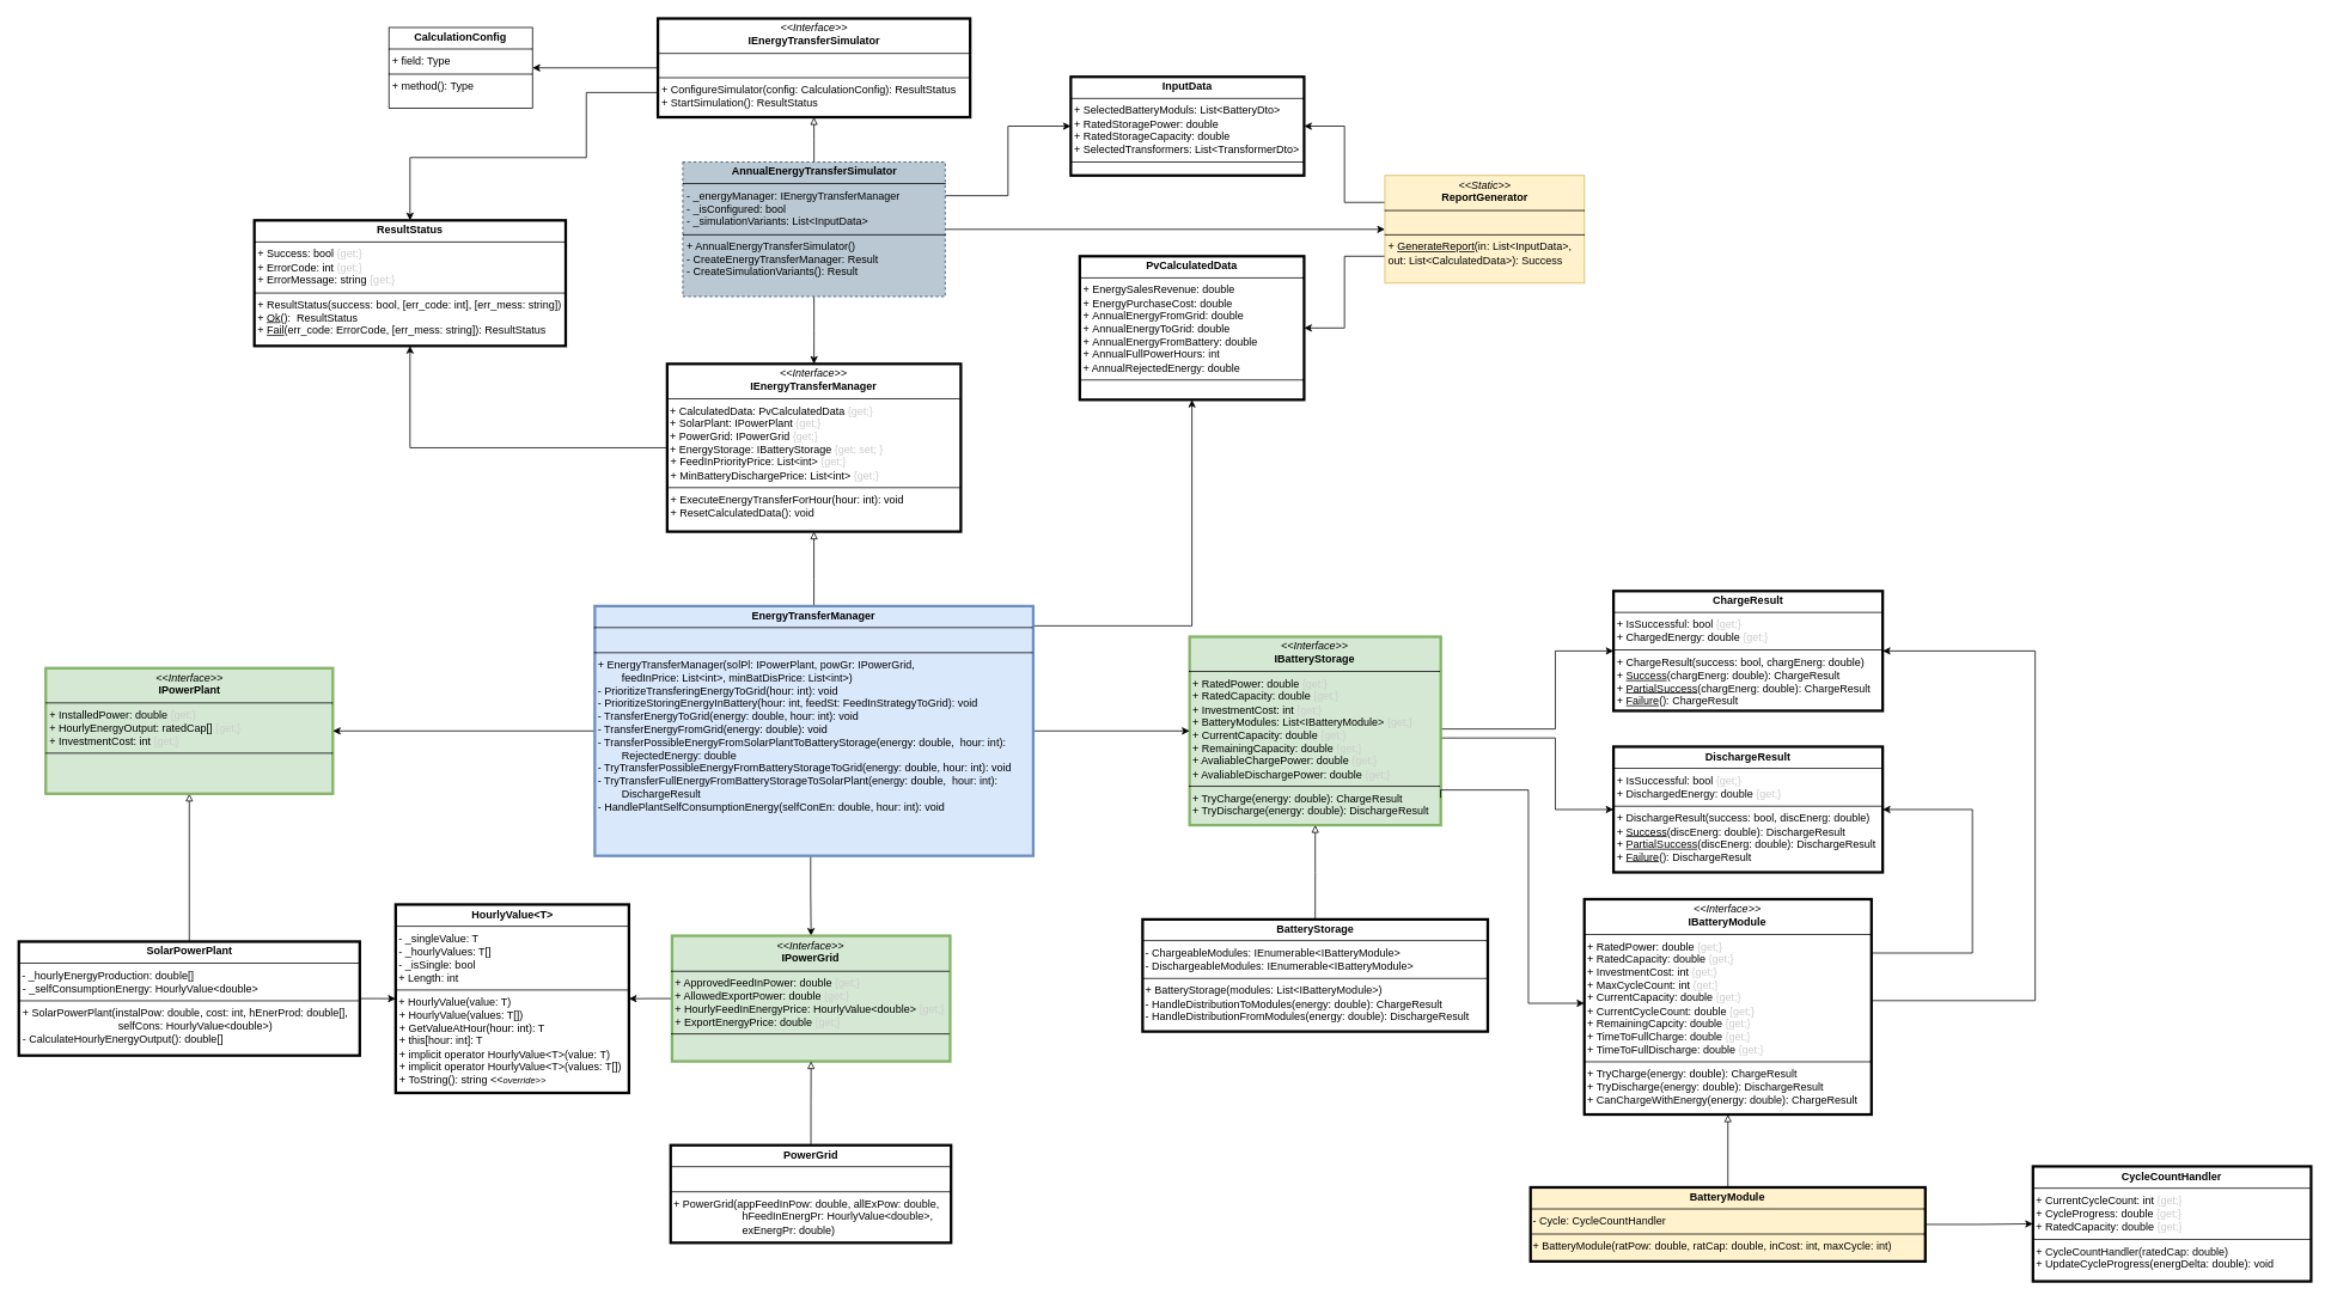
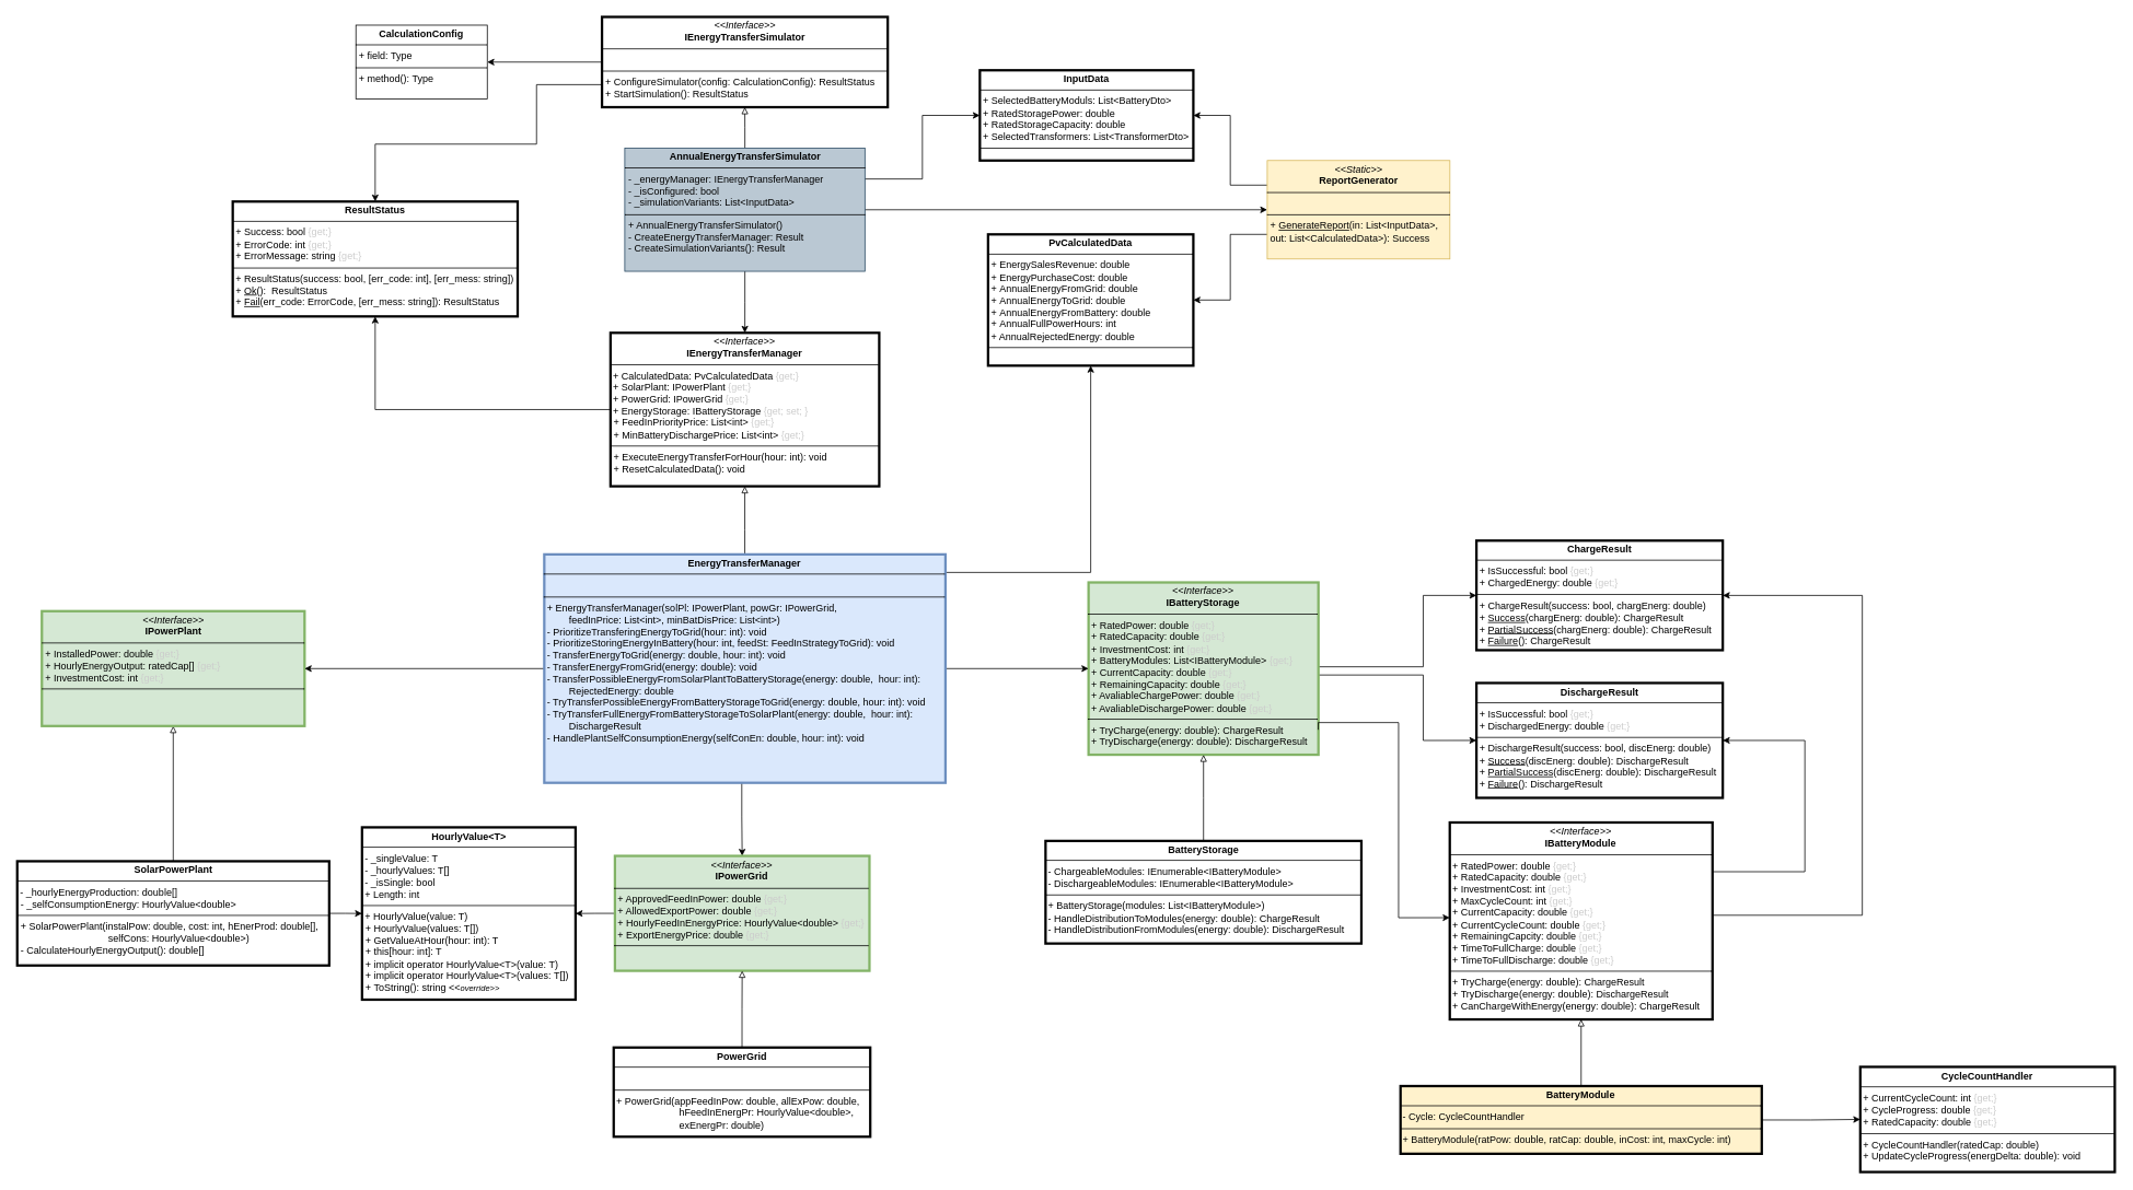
- <mxCell id="42" value="&lt;p style=&quot;margin:0px;margin-top:4px;text-align:center;&quot;&gt;&lt;b&gt;AnnualEnergyTransferSimulator&lt;/b&gt;&lt;/p&gt;&lt;hr size=&quot;1&quot; style=&quot;border-style:solid;&quot;&gt;&lt;p style=&quot;margin:0px;margin-left:4px;&quot;&gt;- _energyManager: IEnergyTransferManager&lt;/p&gt;&lt;p style=&quot;margin:0px;margin-left:4px;&quot;&gt;- _isConfigured: bool&lt;/p&gt;&lt;p style=&quot;margin:0px;margin-left:4px;&quot;&gt;- _simulationVariants: List&amp;lt;InputData&amp;gt;&lt;br&gt;&lt;/p&gt;&lt;hr size=&quot;1&quot; style=&quot;border-style:solid;&quot;&gt;&lt;p style=&quot;margin:0px;margin-left:4px;&quot;&gt;+ AnnualEnergyTransferSimulator()&lt;br&gt;- CreateEnergyTransferManager: Result&lt;/p&gt;&lt;p style=&quot;margin:0px;margin-left:4px;&quot;&gt;- CreateSimulationVariants(): Result&lt;/p&gt;" style="verticalAlign=top;align=left;overflow=fill;html=1;whiteSpace=wrap;fillColor=#bac8d3;strokeColor=#23445d;dashed=1;" parent="1" vertex="1"><mxGeometry x="760.5" y="180" width="292.5" height="150" as="geometry" /></mxCell>
+ <mxCell id="42" value="&lt;p style=&quot;margin:0px;margin-top:4px;text-align:center;&quot;&gt;&lt;b&gt;AnnualEnergyTransferSimulator&lt;/b&gt;&lt;/p&gt;&lt;hr size=&quot;1&quot; style=&quot;border-style:solid;&quot;&gt;&lt;p style=&quot;margin:0px;margin-left:4px;&quot;&gt;- _energyManager: IEnergyTransferManager&lt;/p&gt;&lt;p style=&quot;margin:0px;margin-left:4px;&quot;&gt;- _isConfigured: bool&lt;/p&gt;&lt;p style=&quot;margin:0px;margin-left:4px;&quot;&gt;- _simulationVariants: List&amp;lt;InputData&amp;gt;&lt;br&gt;&lt;/p&gt;&lt;hr size=&quot;1&quot; style=&quot;border-style:solid;&quot;&gt;&lt;p style=&quot;margin:0px;margin-left:4px;&quot;&gt;+ AnnualEnergyTransferSimulator()&lt;br&gt;- CreateEnergyTransferManager: Result&lt;/p&gt;&lt;p style=&quot;margin:0px;margin-left:4px;&quot;&gt;- CreateSimulationVariants(): Result&lt;/p&gt;" style="verticalAlign=top;align=left;overflow=fill;html=1;whiteSpace=wrap;fillColor=#bac8d3;strokeColor=#23445d;" parent="1" vertex="1"><mxGeometry x="760.5" y="180" width="292.5" height="150" as="geometry" /></mxCell>
